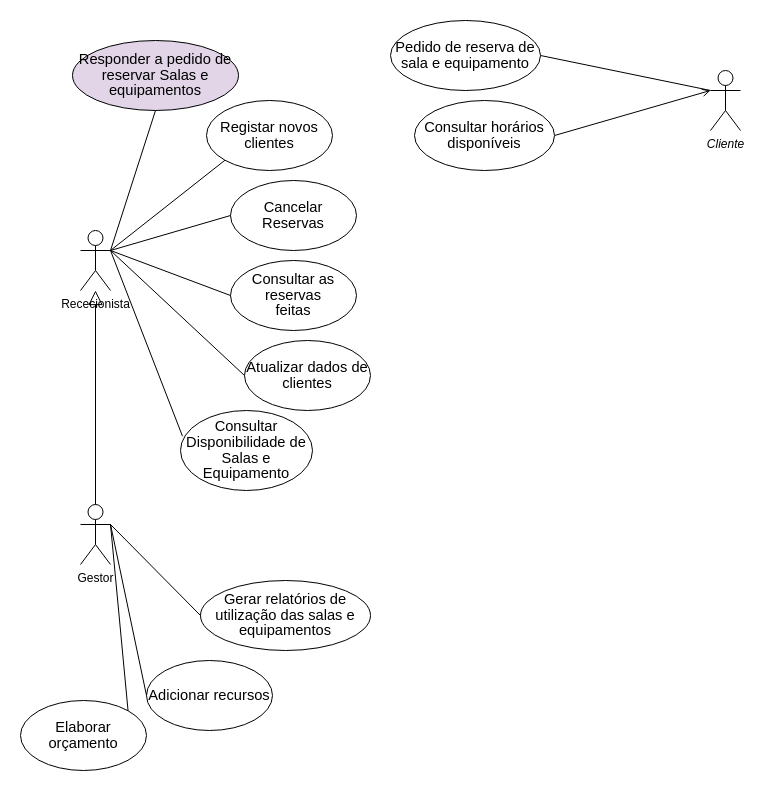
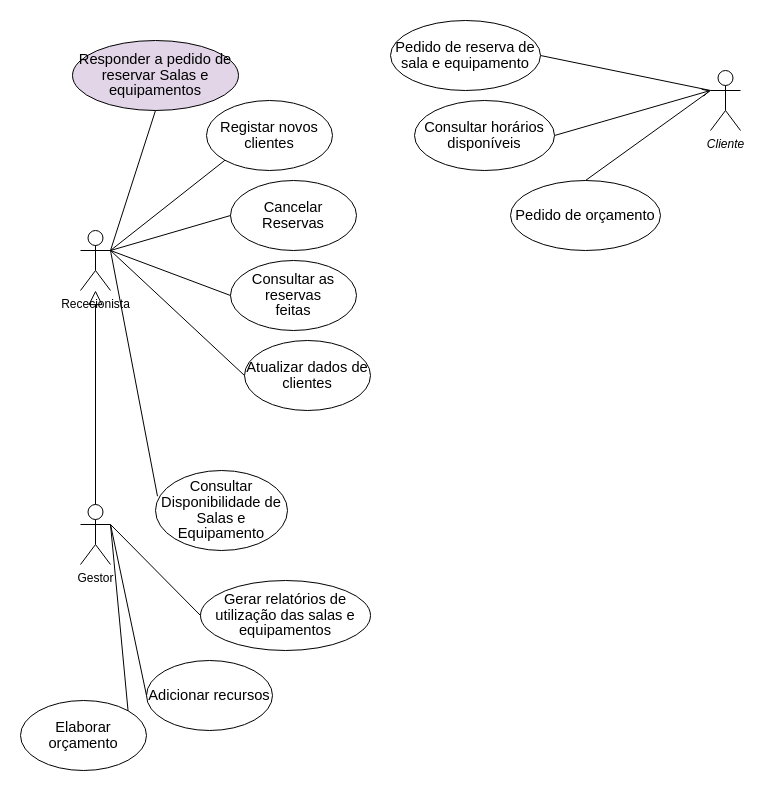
+ <mxCell id="29" value="" style="edgeStyle=none;html=1;endArrow=none;verticalAlign=bottom;rounded=0;exitX=0.5;exitY=0;exitDx=0;exitDy=0;entryX=0;entryY=0.333;entryDx=0;entryDy=0;entryPerimeter=0;" parent="1" source="28" target="21" edge="1"><mxGeometry width="160" relative="1" as="geometry"><mxPoint x="656" y="295" as="sourcePoint" /><mxPoint x="720" y="100" as="targetPoint" /></mxGeometry></mxCell>
+ <mxCell id="28" value="&lt;span style=&quot;font-size:11.0pt;line-height:107%;&lt;br/&gt;font-family:&amp;quot;Aptos&amp;quot;,sans-serif;mso-ascii-theme-font:minor-latin;mso-fareast-font-family:&lt;br/&gt;Aptos;mso-fareast-theme-font:minor-latin;mso-hansi-theme-font:minor-latin;&lt;br/&gt;mso-bidi-font-family:Arial;mso-bidi-theme-font:minor-bidi;mso-ansi-language:&lt;br/&gt;PT;mso-fareast-language:EN-US;mso-bidi-language:AR-SA&quot;&gt;Pedido de orçamento&lt;/span&gt;" style="ellipse;whiteSpace=wrap;html=1;" parent="1" vertex="1"><mxGeometry x="510" y="180" width="150" height="70" as="geometry" /></mxCell>
- <mxCell id="25" value="&lt;span style=&quot;font-size:11.0pt;line-height:107%;&lt;br/&gt;font-family:&amp;quot;Aptos&amp;quot;,sans-serif;mso-ascii-theme-font:minor-latin;mso-fareast-font-family:&lt;br/&gt;Aptos;mso-fareast-theme-font:minor-latin;mso-hansi-theme-font:minor-latin;&lt;br/&gt;mso-bidi-font-family:Arial;mso-bidi-theme-font:minor-bidi;mso-ansi-language:&lt;br/&gt;PT;mso-fareast-language:EN-US;mso-bidi-language:AR-SA&quot;&gt;Consultar Disponibilidade de Salas e Equipamento&lt;/span&gt;" style="ellipse;whiteSpace=wrap;html=1;fontStyle=0" parent="1" vertex="1"><mxGeometry x="180" y="410" width="132" height="80" as="geometry" /></mxCell>
+ <mxCell id="25" value="&lt;span style=&quot;font-size:11.0pt;line-height:107%;&lt;br/&gt;font-family:&amp;quot;Aptos&amp;quot;,sans-serif;mso-ascii-theme-font:minor-latin;mso-fareast-font-family:&lt;br/&gt;Aptos;mso-fareast-theme-font:minor-latin;mso-hansi-theme-font:minor-latin;&lt;br/&gt;mso-bidi-font-family:Arial;mso-bidi-theme-font:minor-bidi;mso-ansi-language:&lt;br/&gt;PT;mso-fareast-language:EN-US;mso-bidi-language:AR-SA&quot;&gt;Consultar Disponibilidade de Salas e Equipamento&lt;/span&gt;" style="ellipse;whiteSpace=wrap;html=1;fontStyle=0" parent="1" vertex="1"><mxGeometry x="155" y="470" width="132" height="80" as="geometry" /></mxCell>
